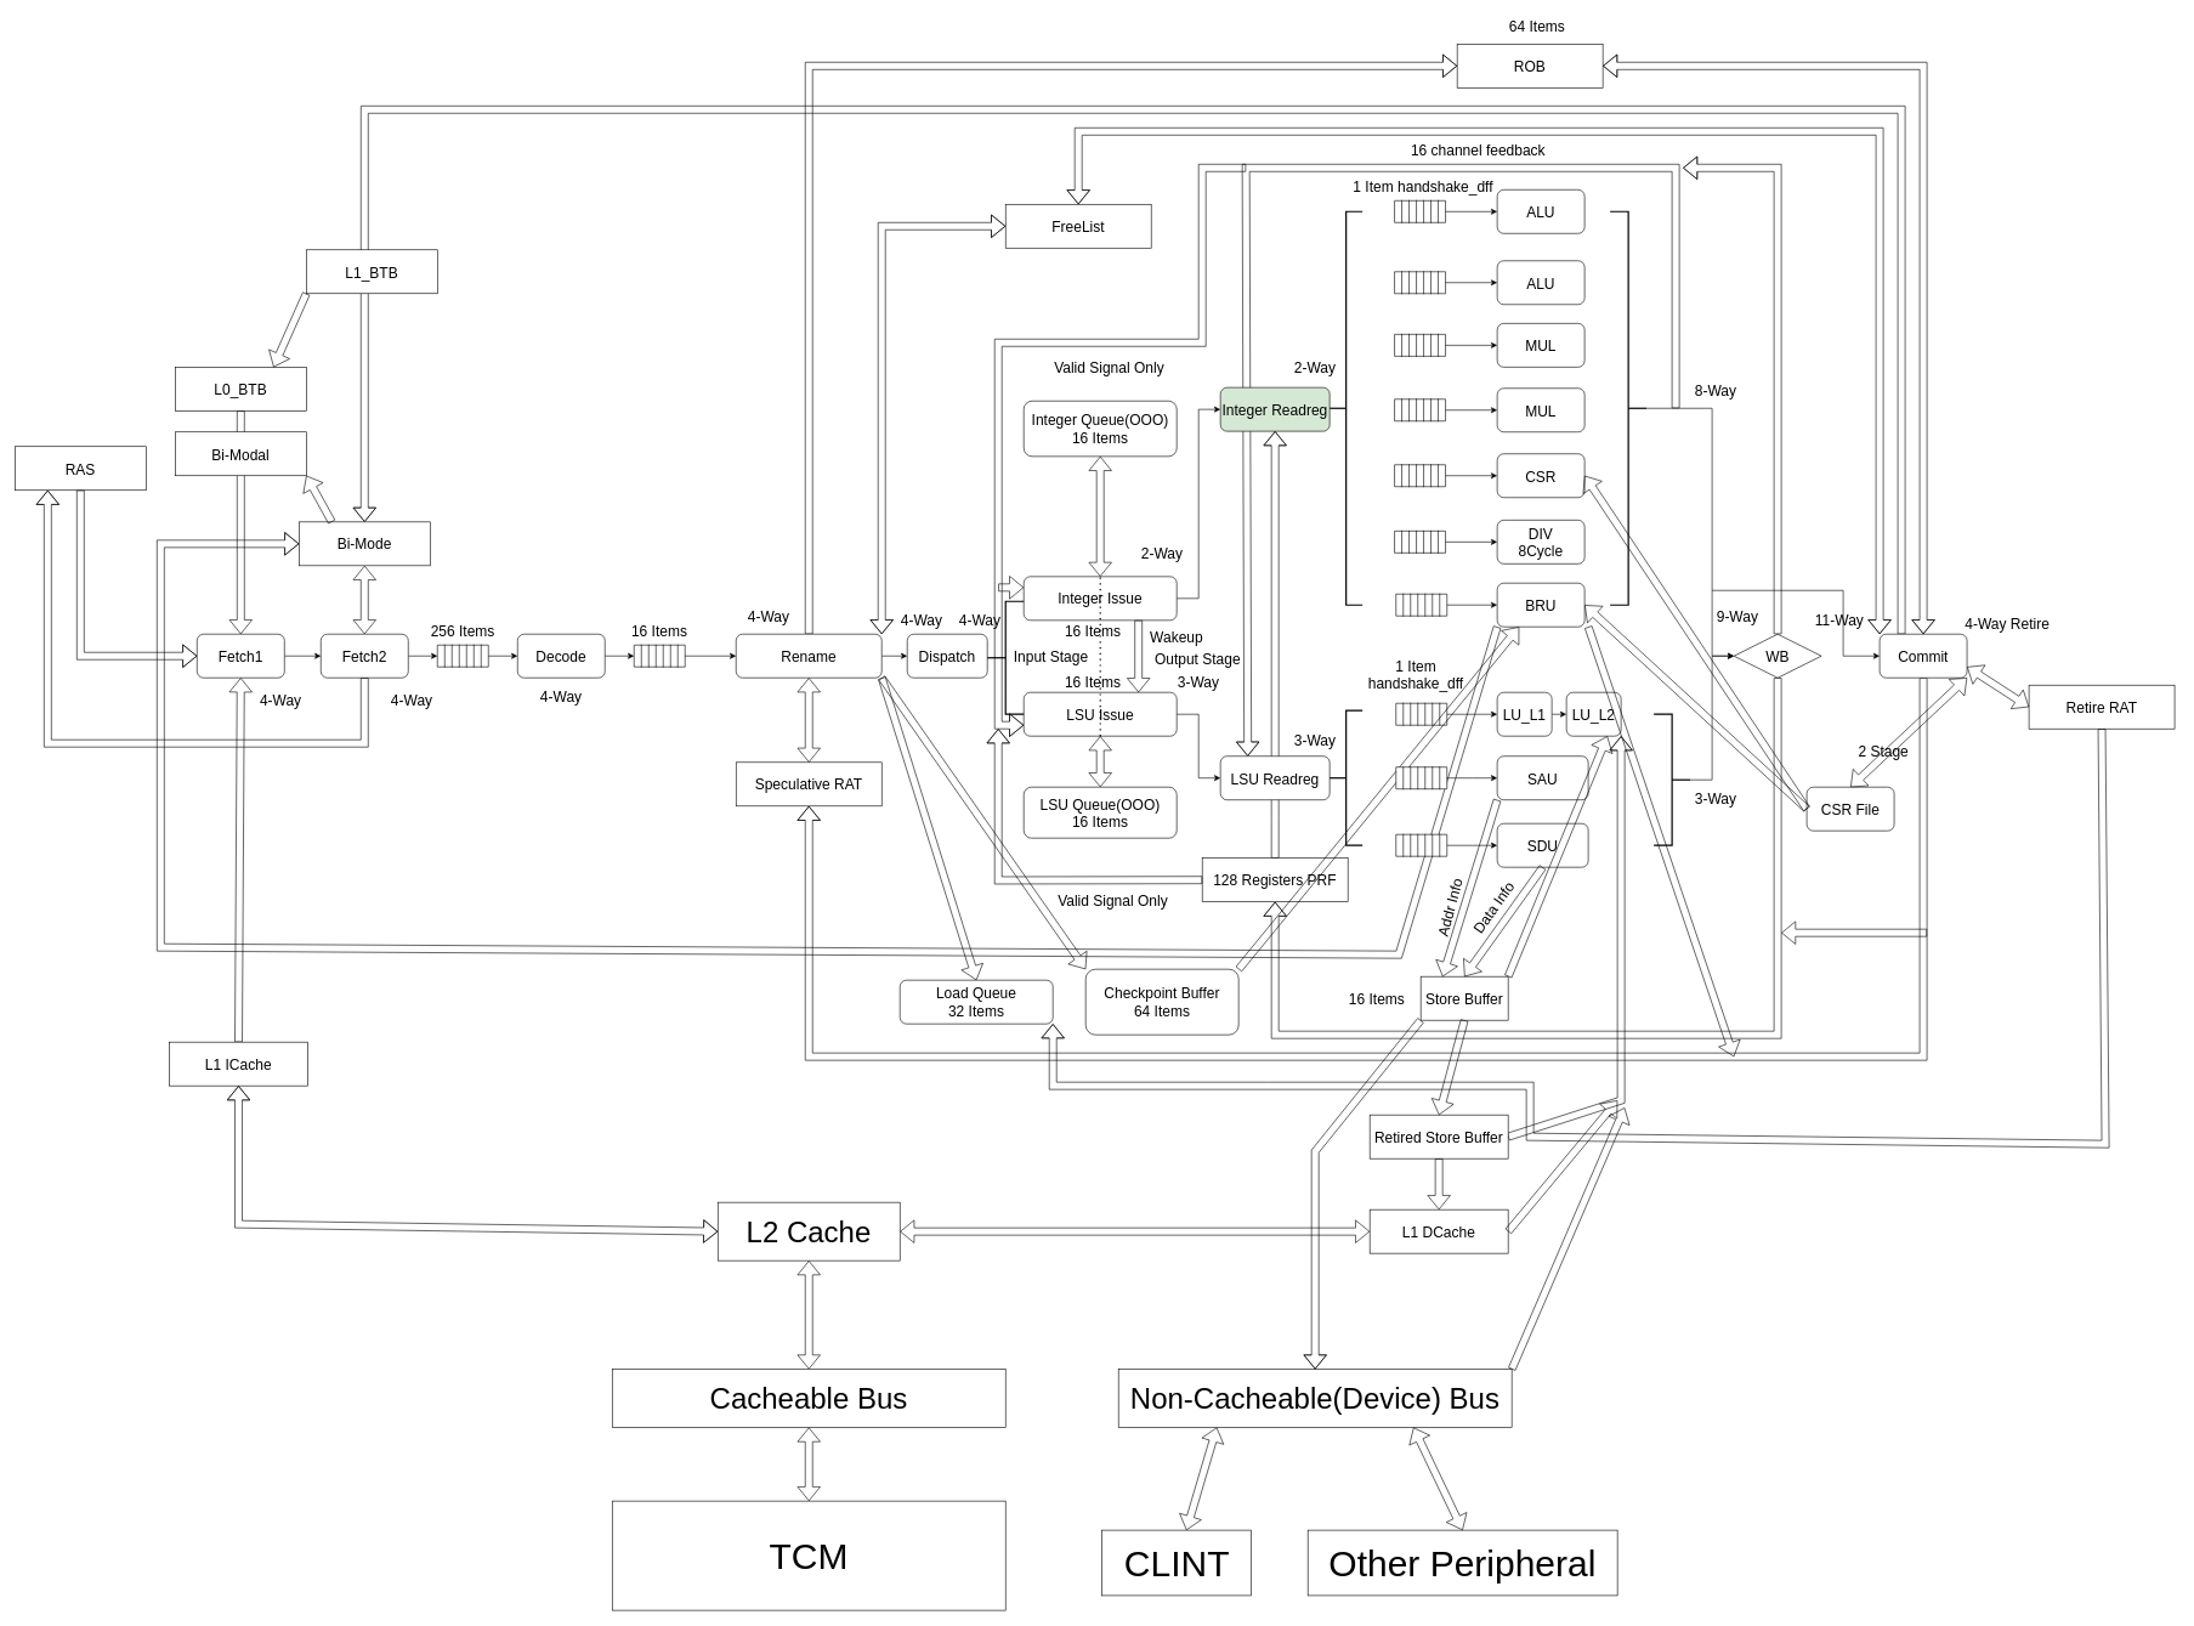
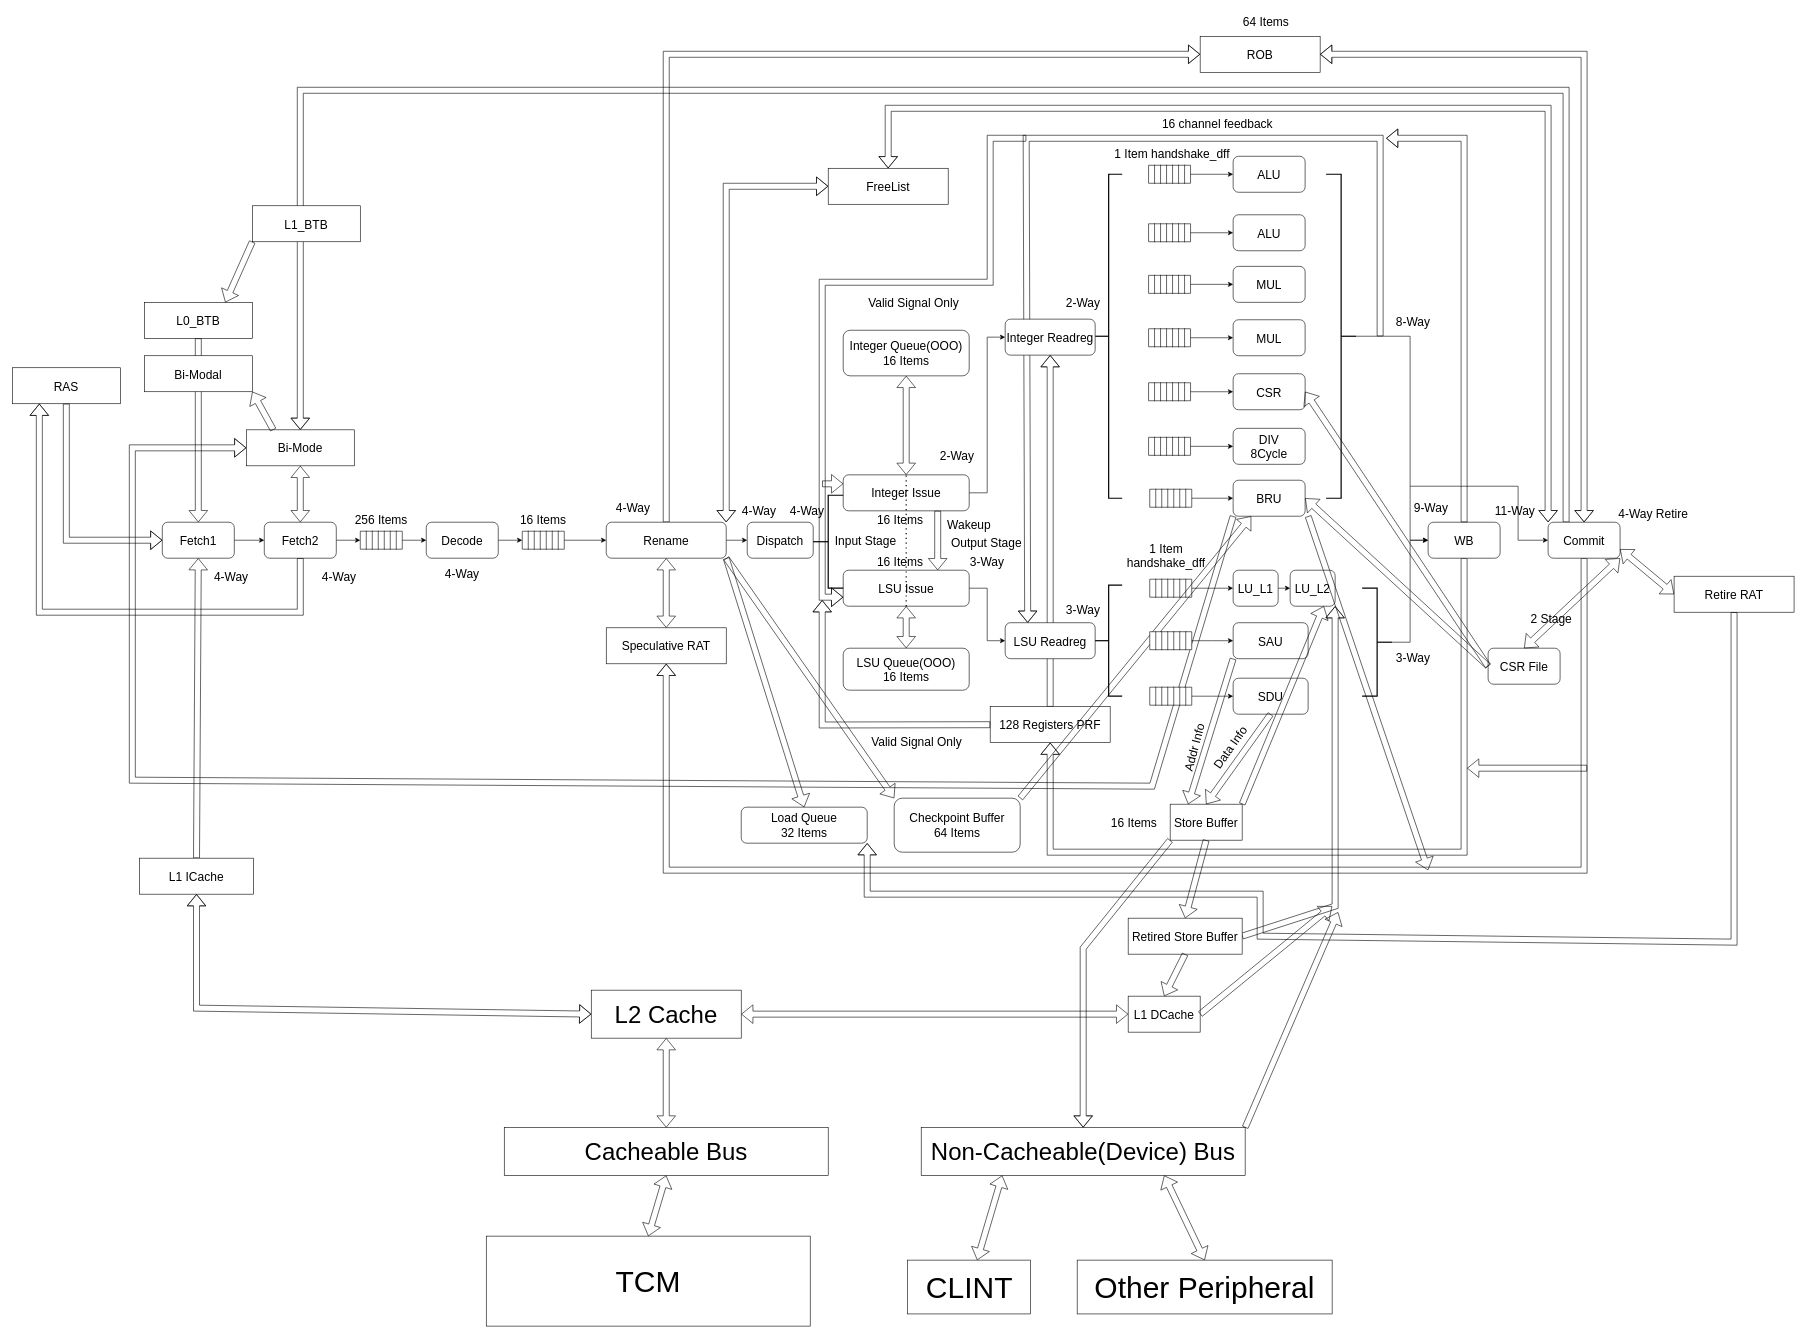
- <mxCell id="112" value="Integer Readreg" style="rounded=1;whiteSpace=wrap;html=1;fontSize=20;fillColor=#d5e8d4;" parent="1" vertex="1"><mxGeometry x="1675" y="531.5" width="150" height="60" as="geometry" /></mxCell>
+ <mxCell id="112" value="Integer Readreg" style="rounded=1;whiteSpace=wrap;html=1;fontSize=20;" parent="1" vertex="1"><mxGeometry x="1675" y="531.5" width="150" height="60" as="geometry" /></mxCell>
- <mxCell id="109" value="WB" style="rhombus;whiteSpace=wrap;html=1;fontSize=20;" parent="1" vertex="1"><mxGeometry x="2380" y="870" width="120" height="60" as="geometry" /></mxCell>
+ <mxCell id="109" value="WB" style="whiteSpace=wrap;html=1;fontSize=20;rounded=1;" parent="1" vertex="1"><mxGeometry x="2380" y="870" width="120" height="60" as="geometry" /></mxCell>
- <mxCell id="144" value="&lt;font style=&quot;font-size: 20px&quot;&gt;Retire RAT&lt;/font&gt;" style="rounded=0;whiteSpace=wrap;html=1;pointerEvents=0;fontFamily=Helvetica;fontSize=20;" parent="1" vertex="1"><mxGeometry x="2785" y="940" width="200" height="60" as="geometry" /></mxCell>
+ <mxCell id="144" value="&lt;font style=&quot;font-size: 20px&quot;&gt;Retire RAT&lt;/font&gt;" style="rounded=0;whiteSpace=wrap;html=1;pointerEvents=0;fontFamily=Helvetica;fontSize=20;" parent="1" vertex="1"><mxGeometry x="2790" y="960" width="200" height="60" as="geometry" /></mxCell>
- <mxCell id="241" value="L1 DCache" style="rounded=0;whiteSpace=wrap;html=1;pointerEvents=0;fontFamily=Helvetica;fontSize=20;" vertex="1" parent="1"><mxGeometry x="1880" y="1660" width="190" height="60" as="geometry" /></mxCell>
+ <mxCell id="241" value="L1 DCache" style="rounded=0;whiteSpace=wrap;html=1;pointerEvents=0;fontFamily=Helvetica;fontSize=20;" vertex="1" parent="1"><mxGeometry x="1880" y="1660" width="120" height="60" as="geometry" /></mxCell>
- <mxCell id="114" value="TCM" style="rounded=0;whiteSpace=wrap;html=1;pointerEvents=0;fontFamily=Helvetica;fontSize=50;" parent="1" vertex="1"><mxGeometry x="840" y="2060" width="540" height="150" as="geometry" /></mxCell>
+ <mxCell id="114" value="TCM" style="rounded=0;whiteSpace=wrap;html=1;pointerEvents=0;fontFamily=Helvetica;fontSize=50;" parent="1" vertex="1"><mxGeometry x="810" y="2060" width="540" height="150" as="geometry" /></mxCell>
